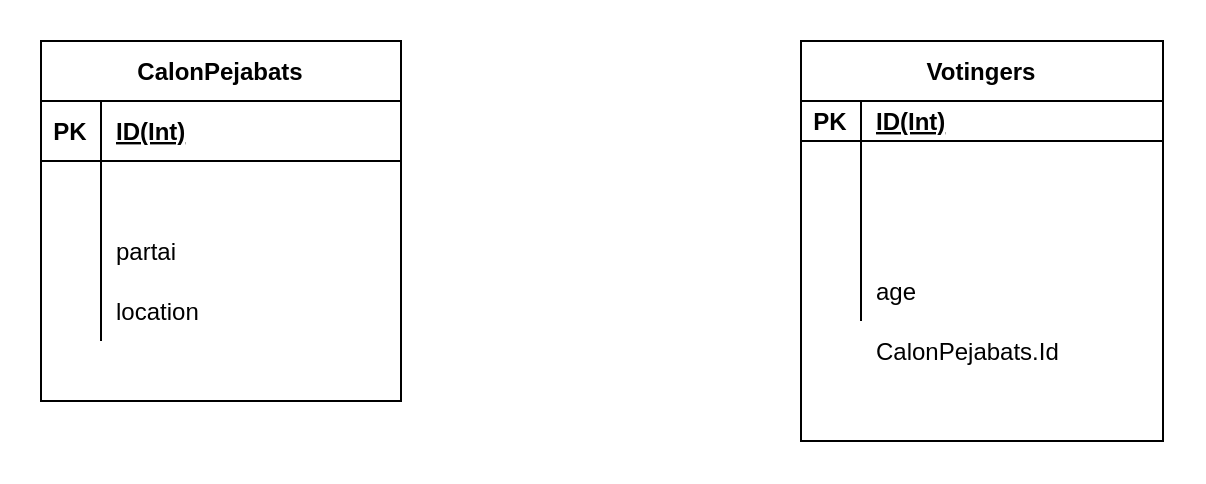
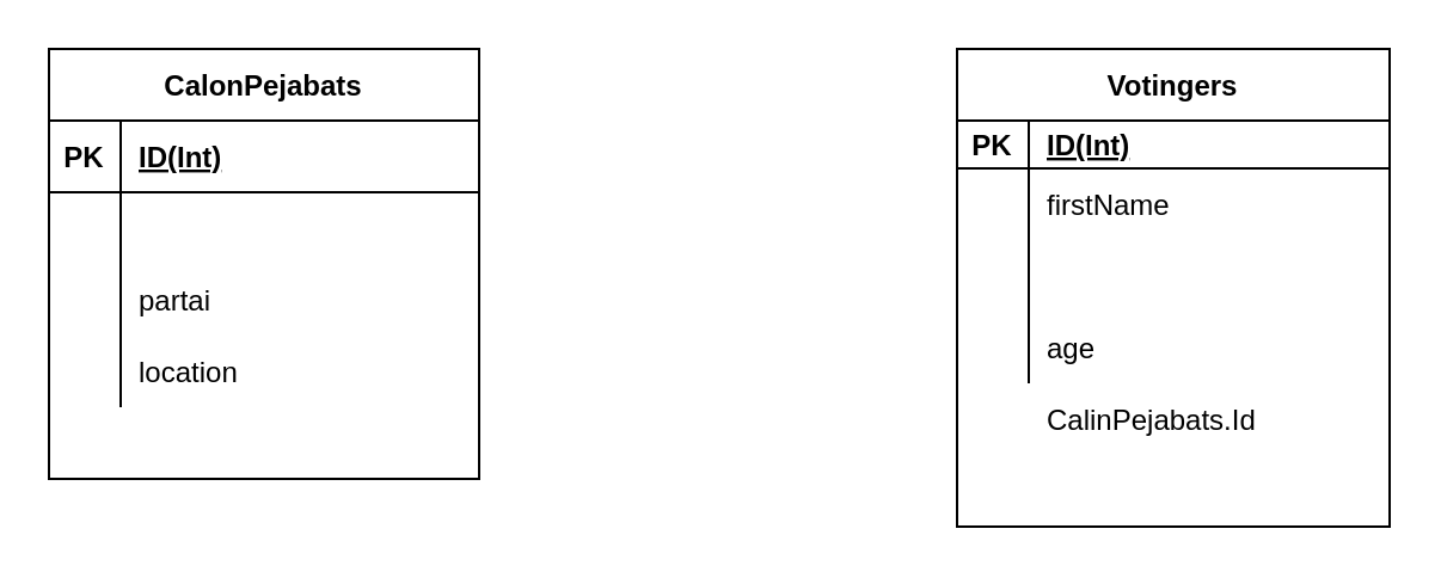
+ <mxCell id="20" value="firstName" style="shape=partialRectangle;connectable=0;fillColor=none;top=0;left=0;bottom=0;right=0;align=left;spacingLeft=6;overflow=hidden;" vertex="1" parent="18"><mxGeometry x="30" width="151" height="30" as="geometry" /></mxCell>
- <mxCell id="26" value="CalonPejabats.Id" style="shape=partialRectangle;connectable=0;fillColor=none;top=0;left=0;bottom=0;right=0;align=left;spacingLeft=6;overflow=hidden;" vertex="1" parent="1"><mxGeometry x="430" y="160" width="151" height="30" as="geometry" /></mxCell>
+ <mxCell id="26" value="CalinPejabats.Id" style="shape=partialRectangle;connectable=0;fillColor=none;top=0;left=0;bottom=0;right=0;align=left;spacingLeft=6;overflow=hidden;" vertex="1" parent="1"><mxGeometry x="430" y="160" width="151" height="30" as="geometry" /></mxCell>
